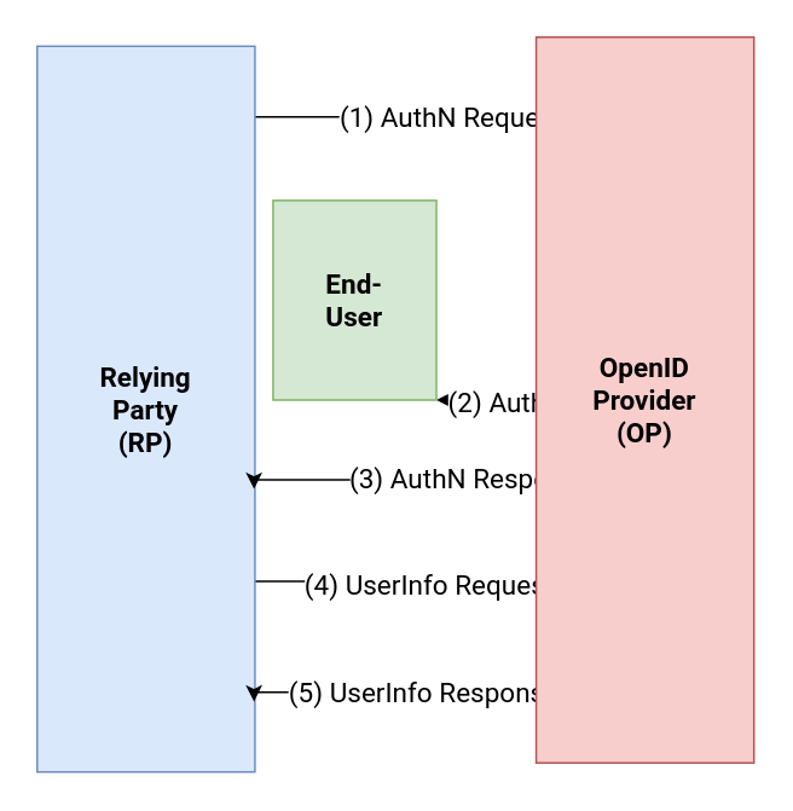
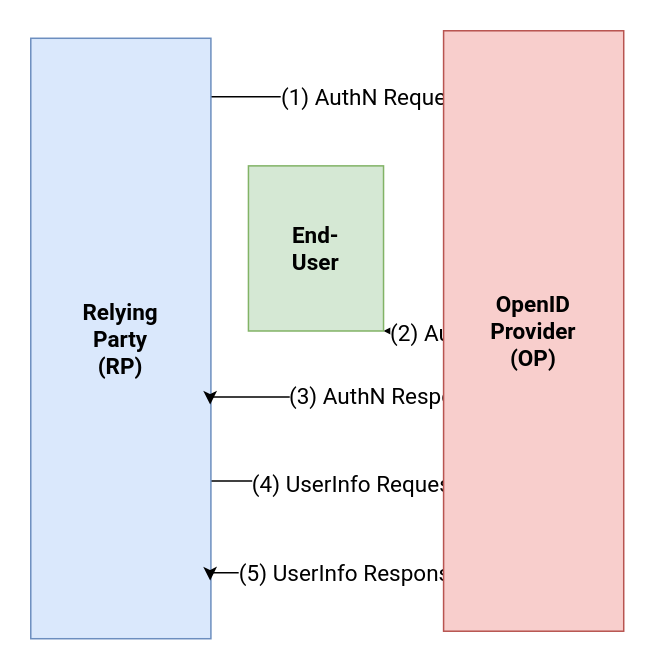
- <mxCell id="14" value="&lt;b style=&quot;font-size: 15px&quot;&gt;End-&lt;br&gt;User&lt;br style=&quot;font-size: 15px&quot;&gt;&lt;/b&gt;" style="rounded=0;whiteSpace=wrap;html=1;fillColor=#d5e8d4;strokeColor=#82b366;fontSize=15;fontFamily=Roboto;fontSource=https%3A%2F%2Ffonts.googleapis.com%2Fcss%3Ffamily%3DRoboto;" vertex="1" parent="1"><mxGeometry x="150" y="110" width="90" height="110" as="geometry" /></mxCell>
+ <mxCell id="14" value="&lt;b style=&quot;font-size: 15px&quot;&gt;End-&lt;br&gt;User&lt;br style=&quot;font-size: 15px&quot;&gt;&lt;/b&gt;" style="rounded=0;whiteSpace=wrap;html=1;fillColor=#d5e8d4;strokeColor=#82b366;fontSize=15;fontFamily=Roboto;fontSource=https%3A%2F%2Ffonts.googleapis.com%2Fcss%3Ffamily%3DRoboto;" vertex="1" parent="1"><mxGeometry x="165" y="110" width="90" height="110" as="geometry" /></mxCell>
